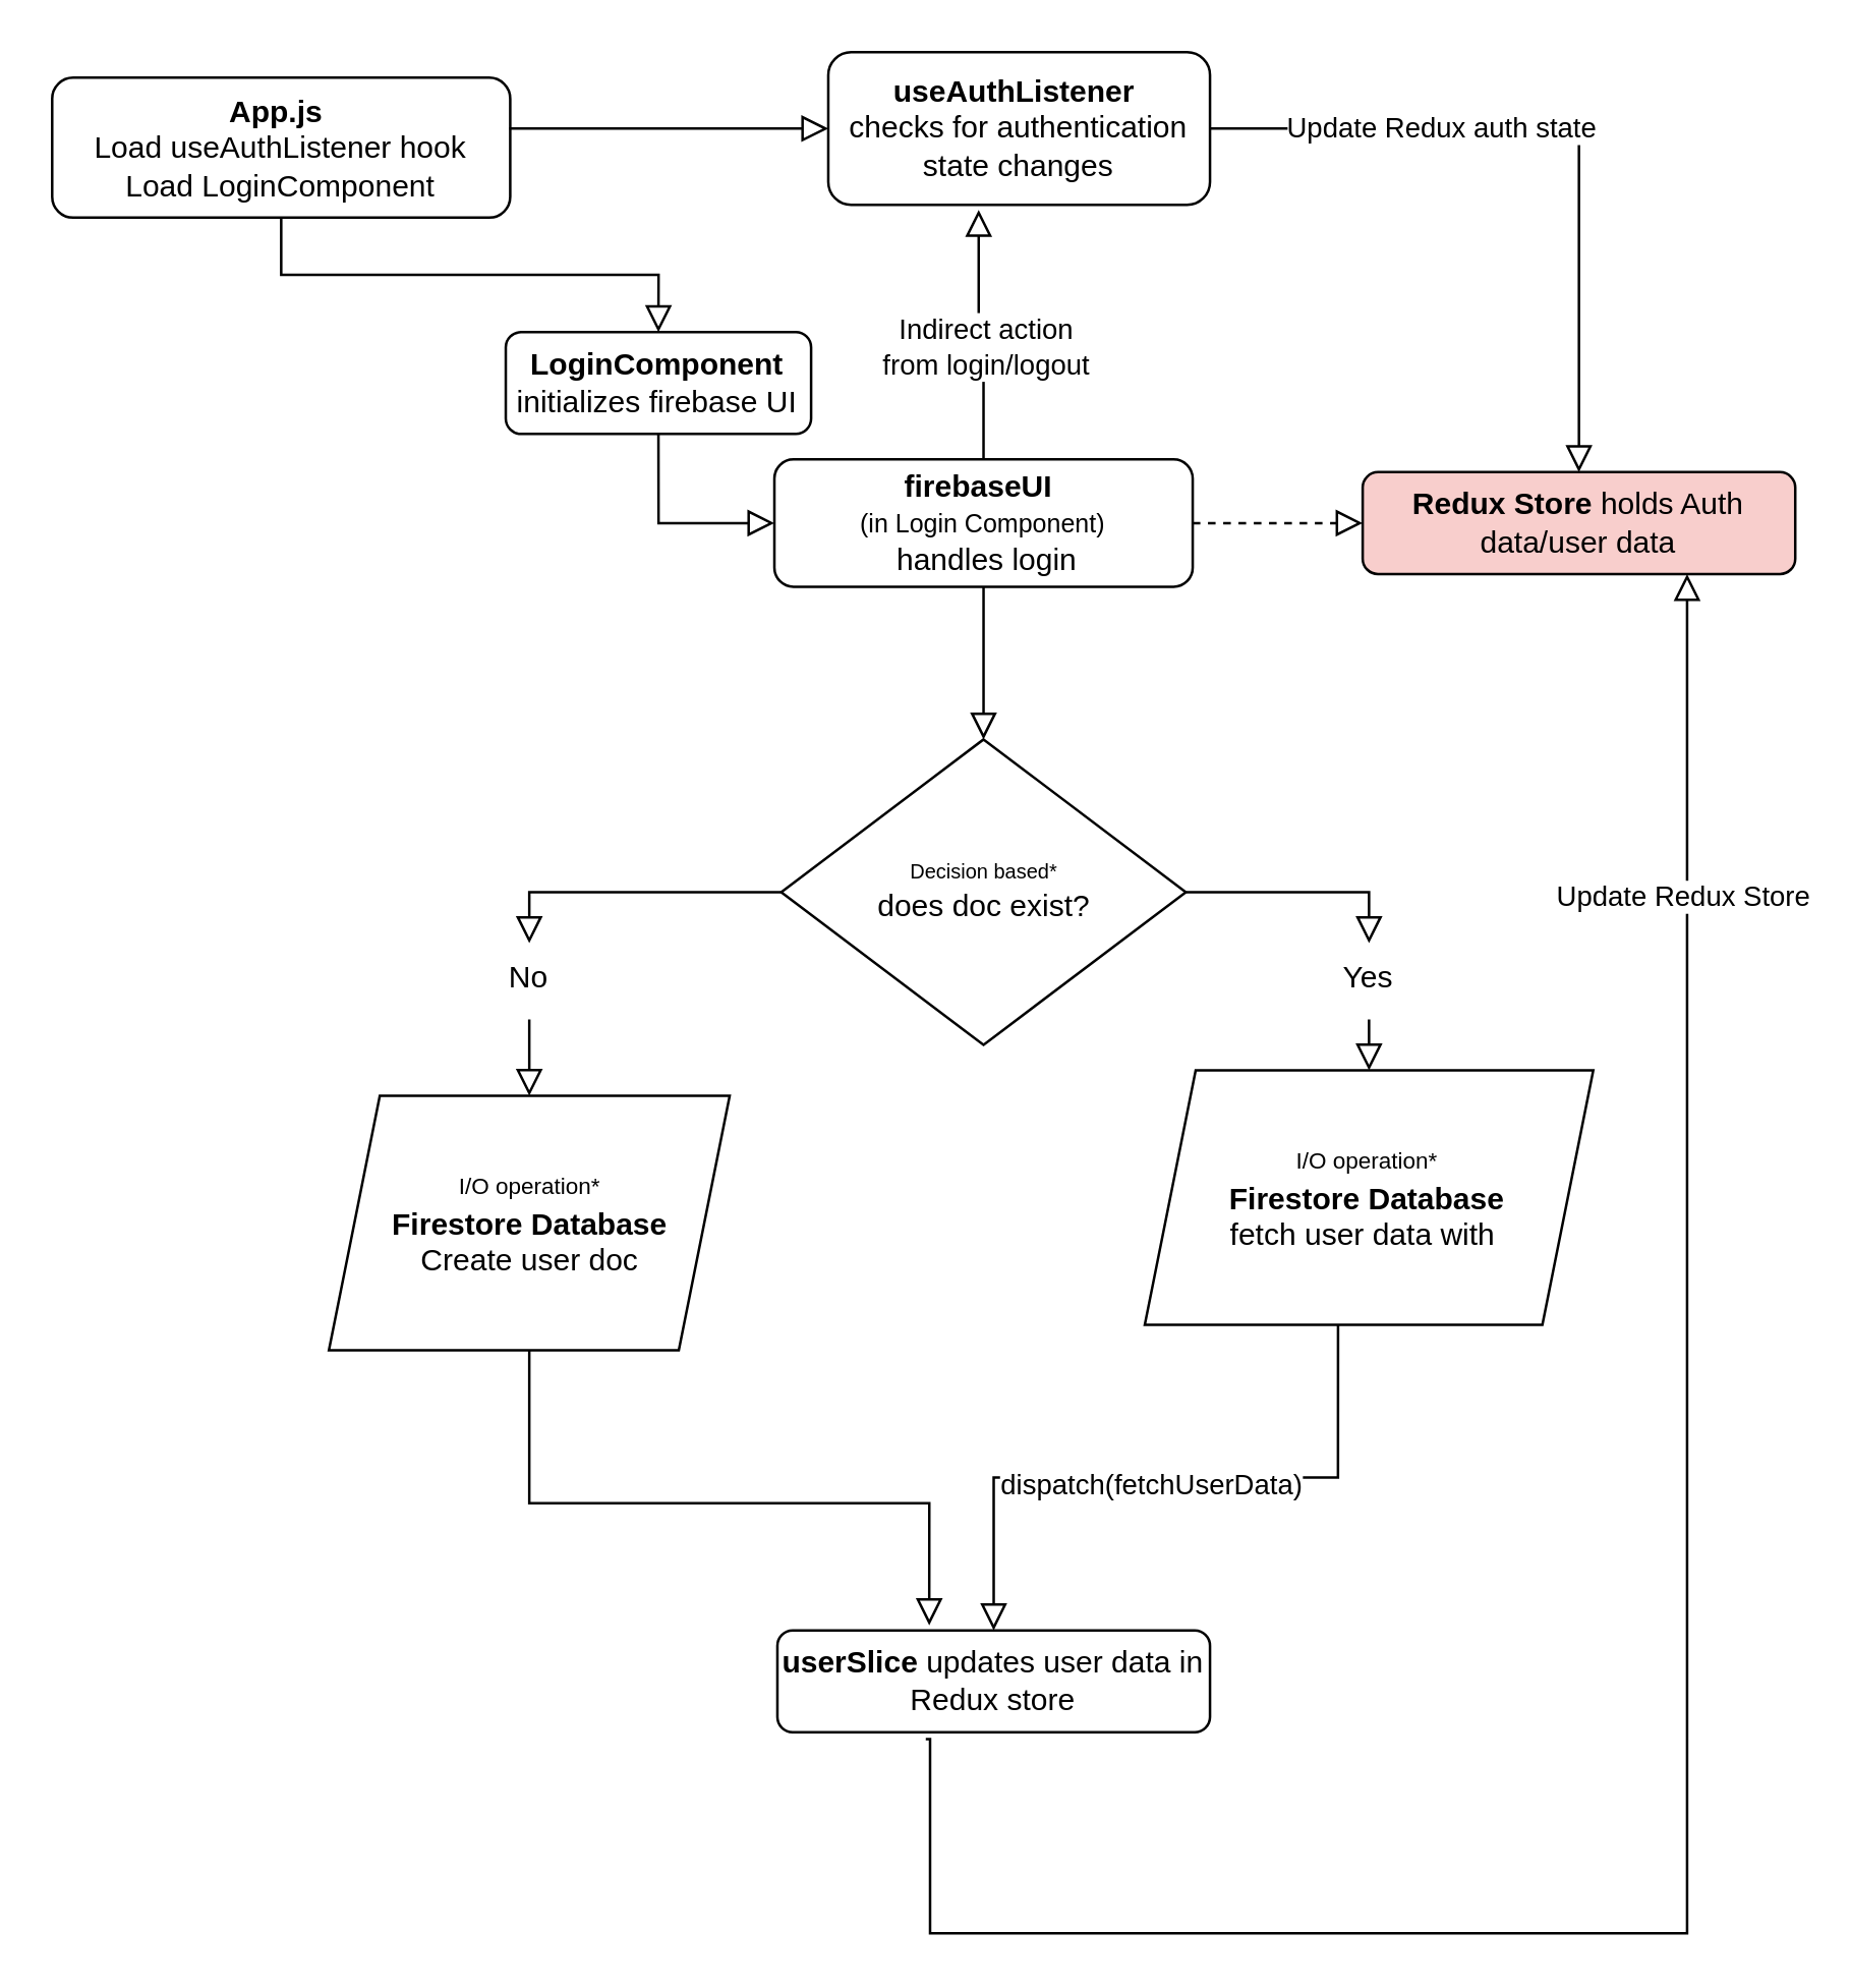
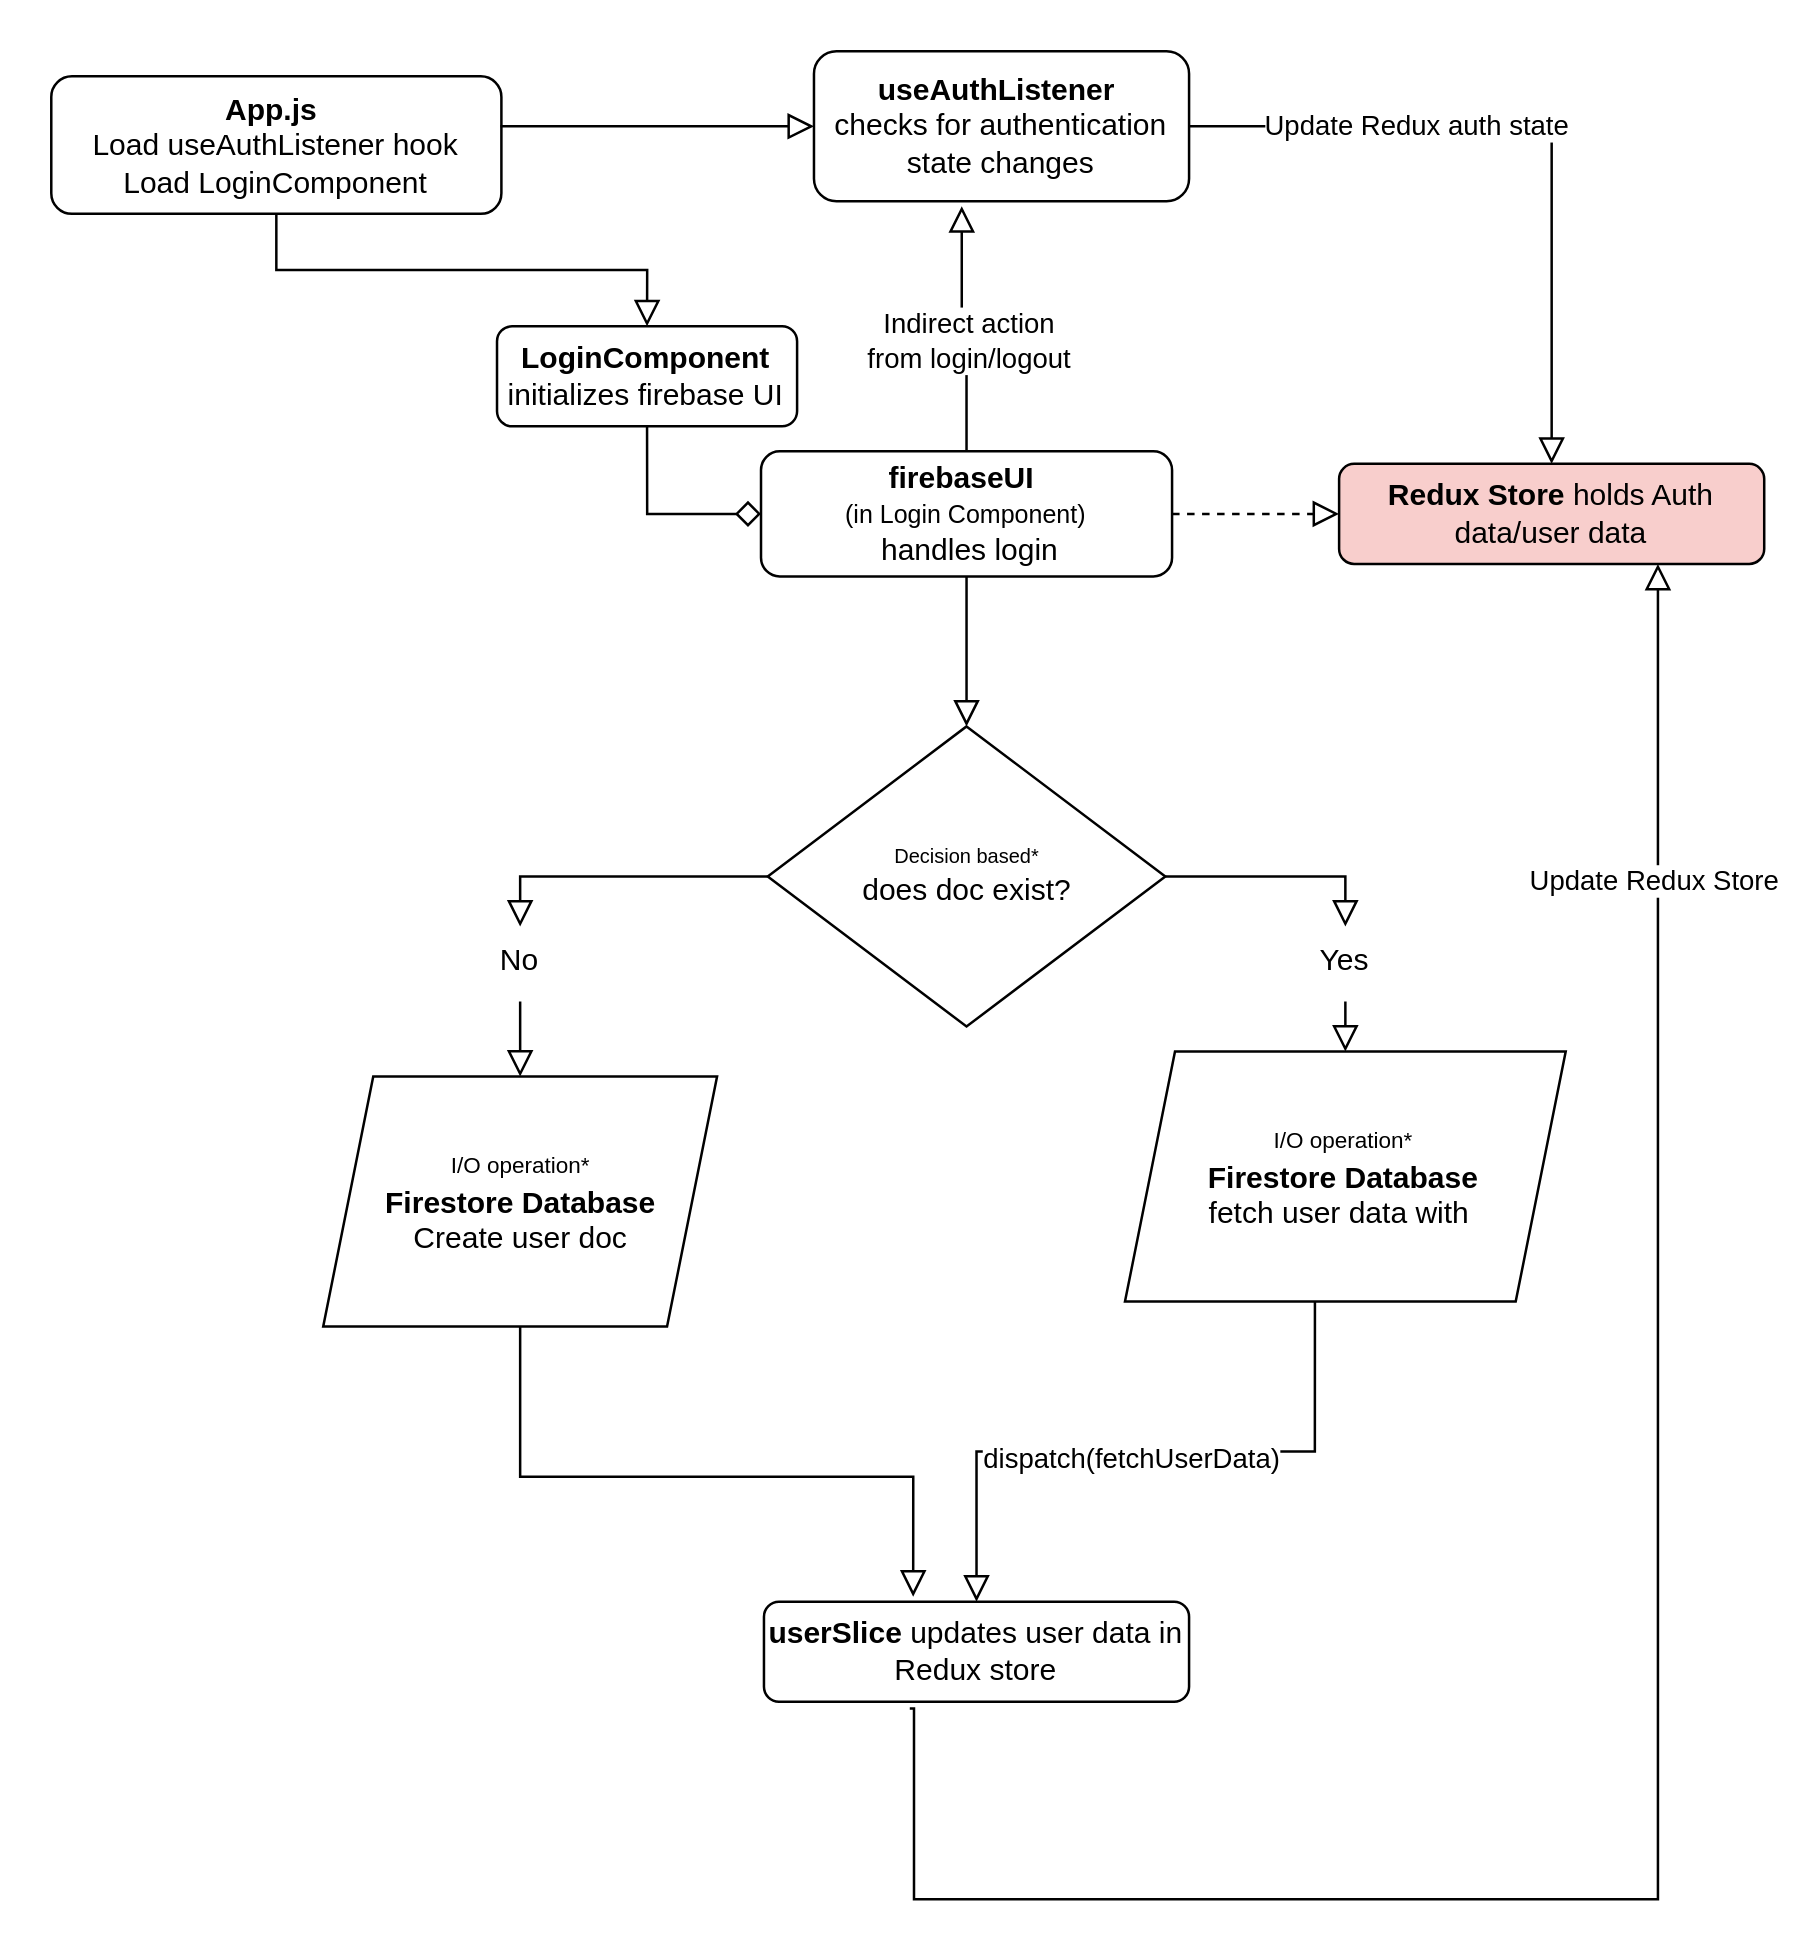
- <mxCell id="8" value="" style="edgeStyle=orthogonalEdgeStyle;rounded=0;html=1;jettySize=auto;orthogonalLoop=1;fontSize=11;endArrow=block;endFill=0;endSize=8;strokeWidth=1;shadow=0;labelBackgroundColor=none;exitX=0.5;exitY=1;exitDx=0;exitDy=0;entryX=0;entryY=0.5;entryDx=0;entryDy=0;" edge="1" parent="1" source="7" target="6"><mxGeometry y="10" relative="1" as="geometry"><mxPoint as="offset" /><mxPoint x="195" y="169.5" as="sourcePoint" /><mxPoint x="285" y="169.5" as="targetPoint" /><Array as="points" /></mxGeometry></mxCell>
+ <mxCell id="8" value="" style="edgeStyle=orthogonalEdgeStyle;rounded=0;html=1;jettySize=auto;orthogonalLoop=1;fontSize=11;endArrow=diamond;endFill=0;endSize=8;strokeWidth=1;shadow=0;labelBackgroundColor=none;exitX=0.5;exitY=1;exitDx=0;exitDy=0;entryX=0;entryY=0.5;entryDx=0;entryDy=0;" edge="1" parent="1" source="7" target="6"><mxGeometry y="10" relative="1" as="geometry"><mxPoint as="offset" /><mxPoint x="195" y="169.5" as="sourcePoint" /><mxPoint x="285" y="169.5" as="targetPoint" /><Array as="points" /></mxGeometry></mxCell>
